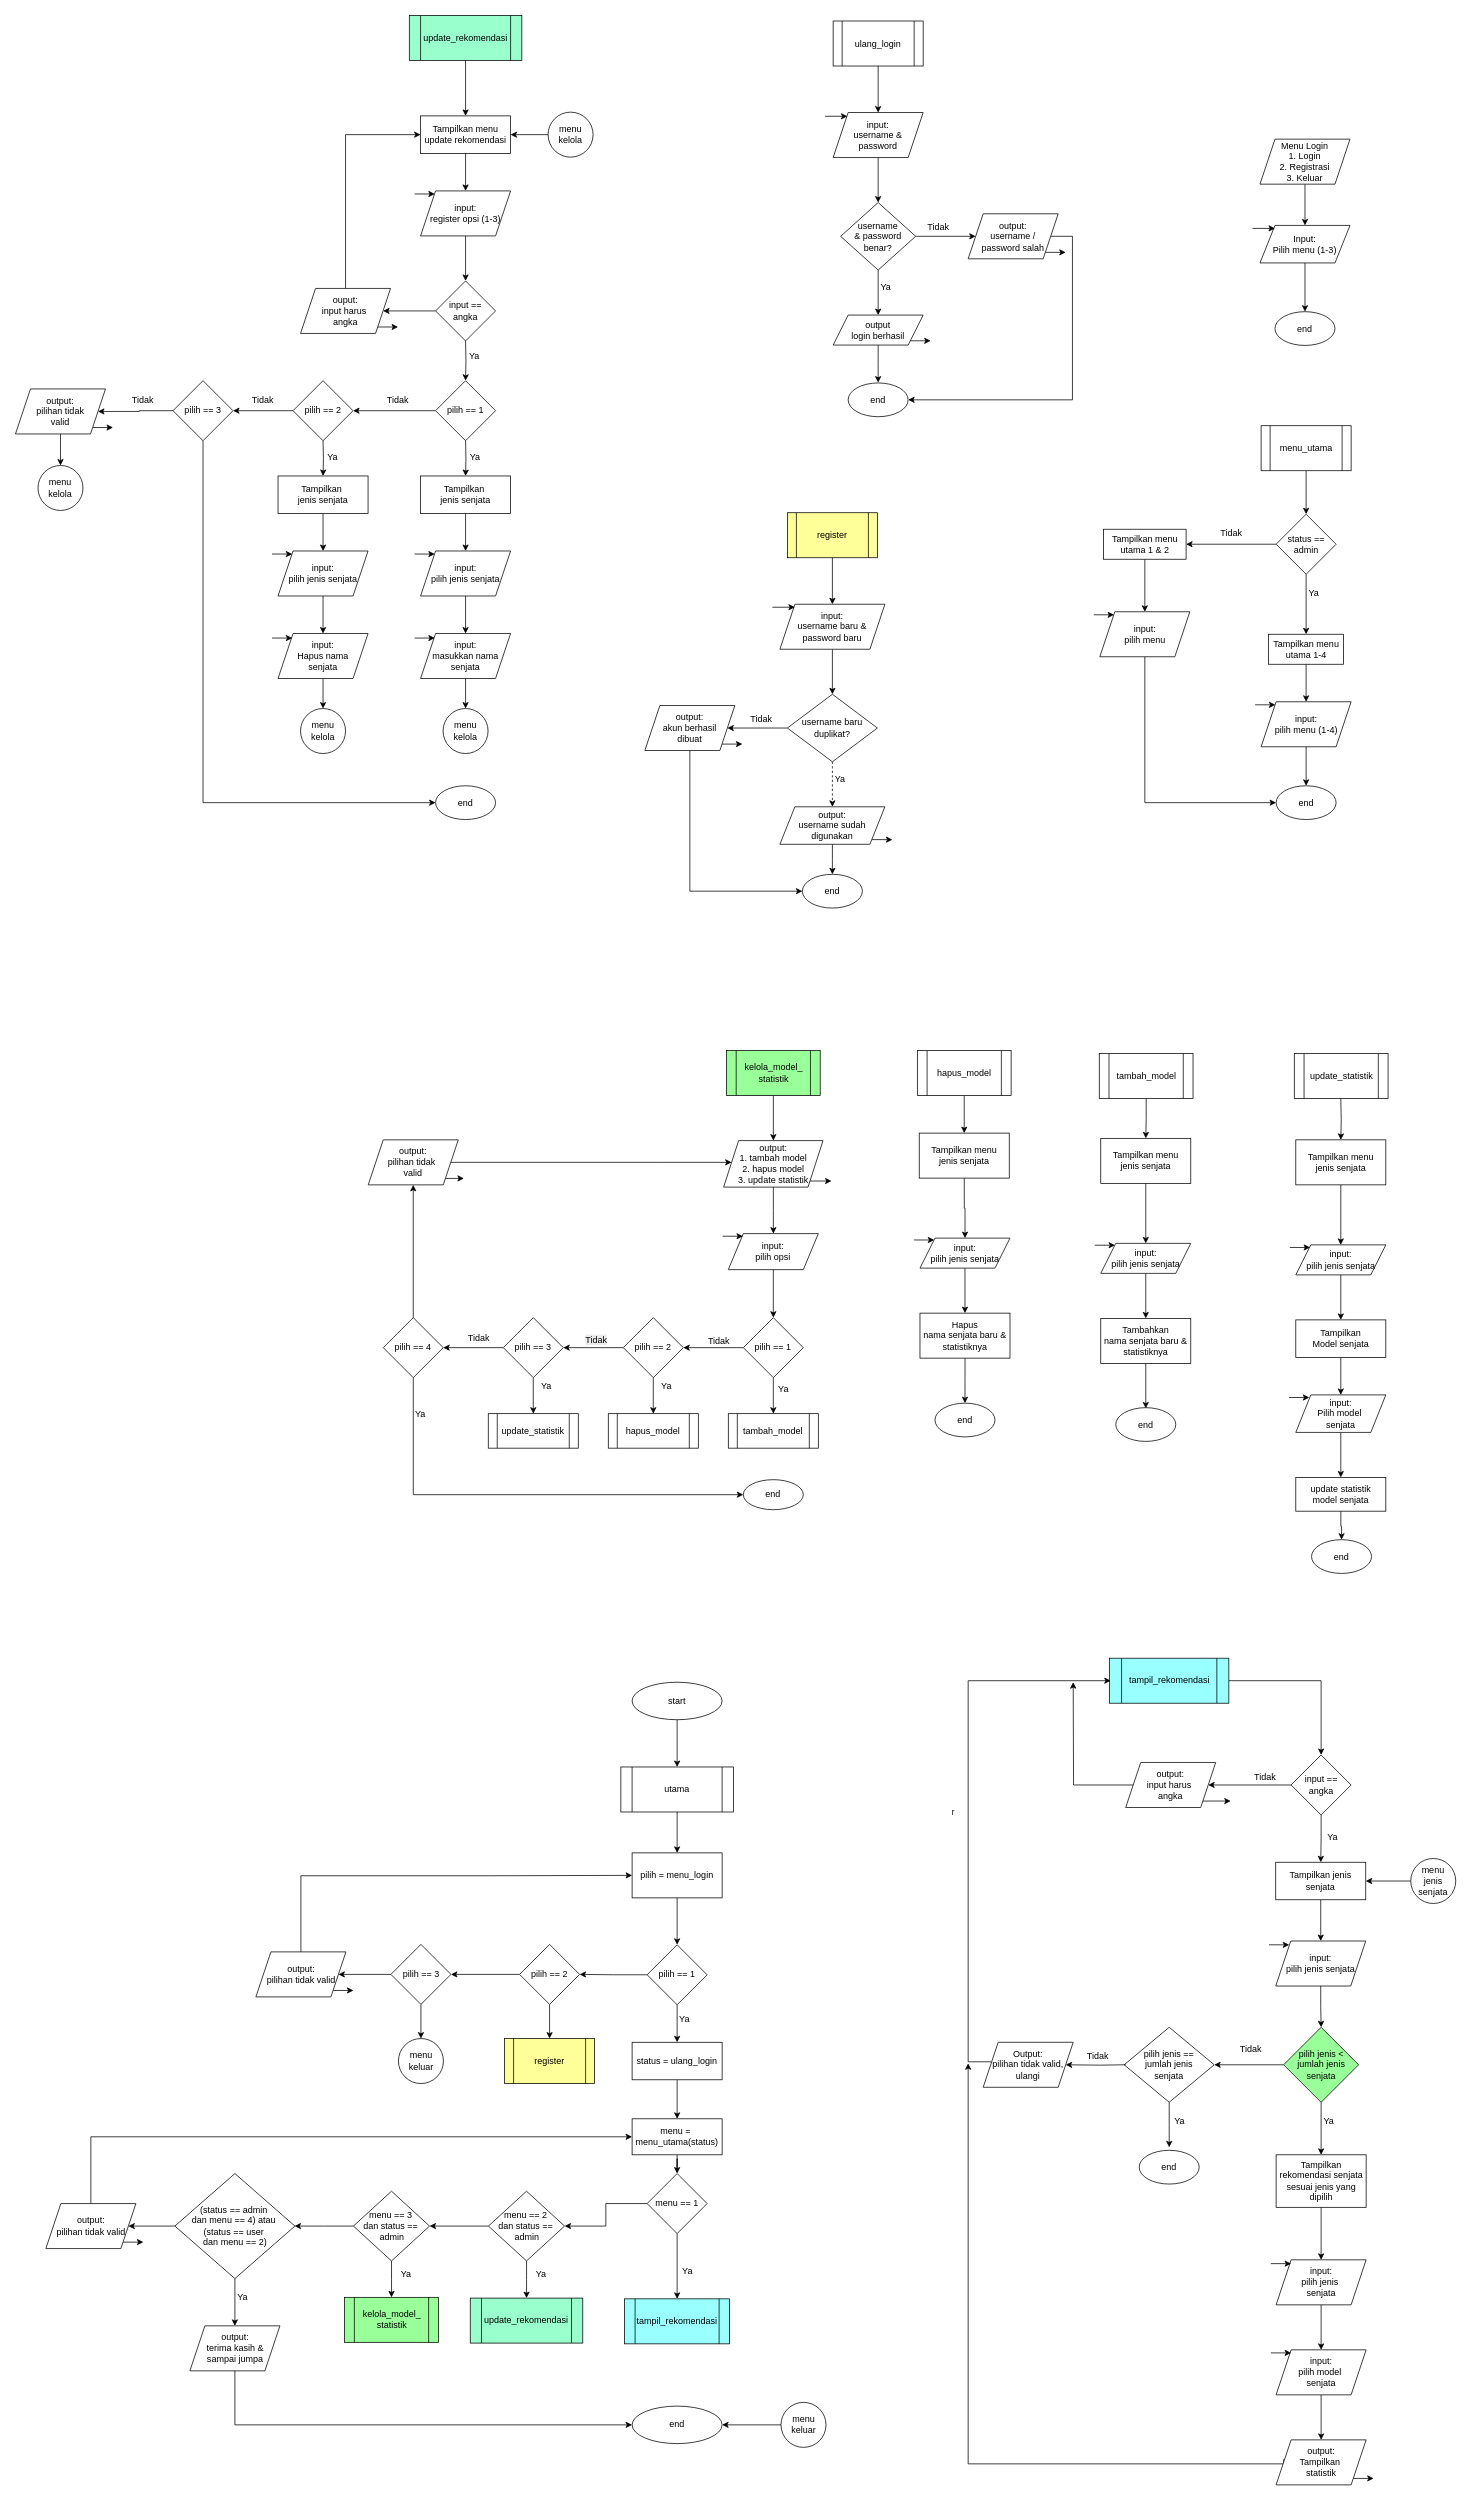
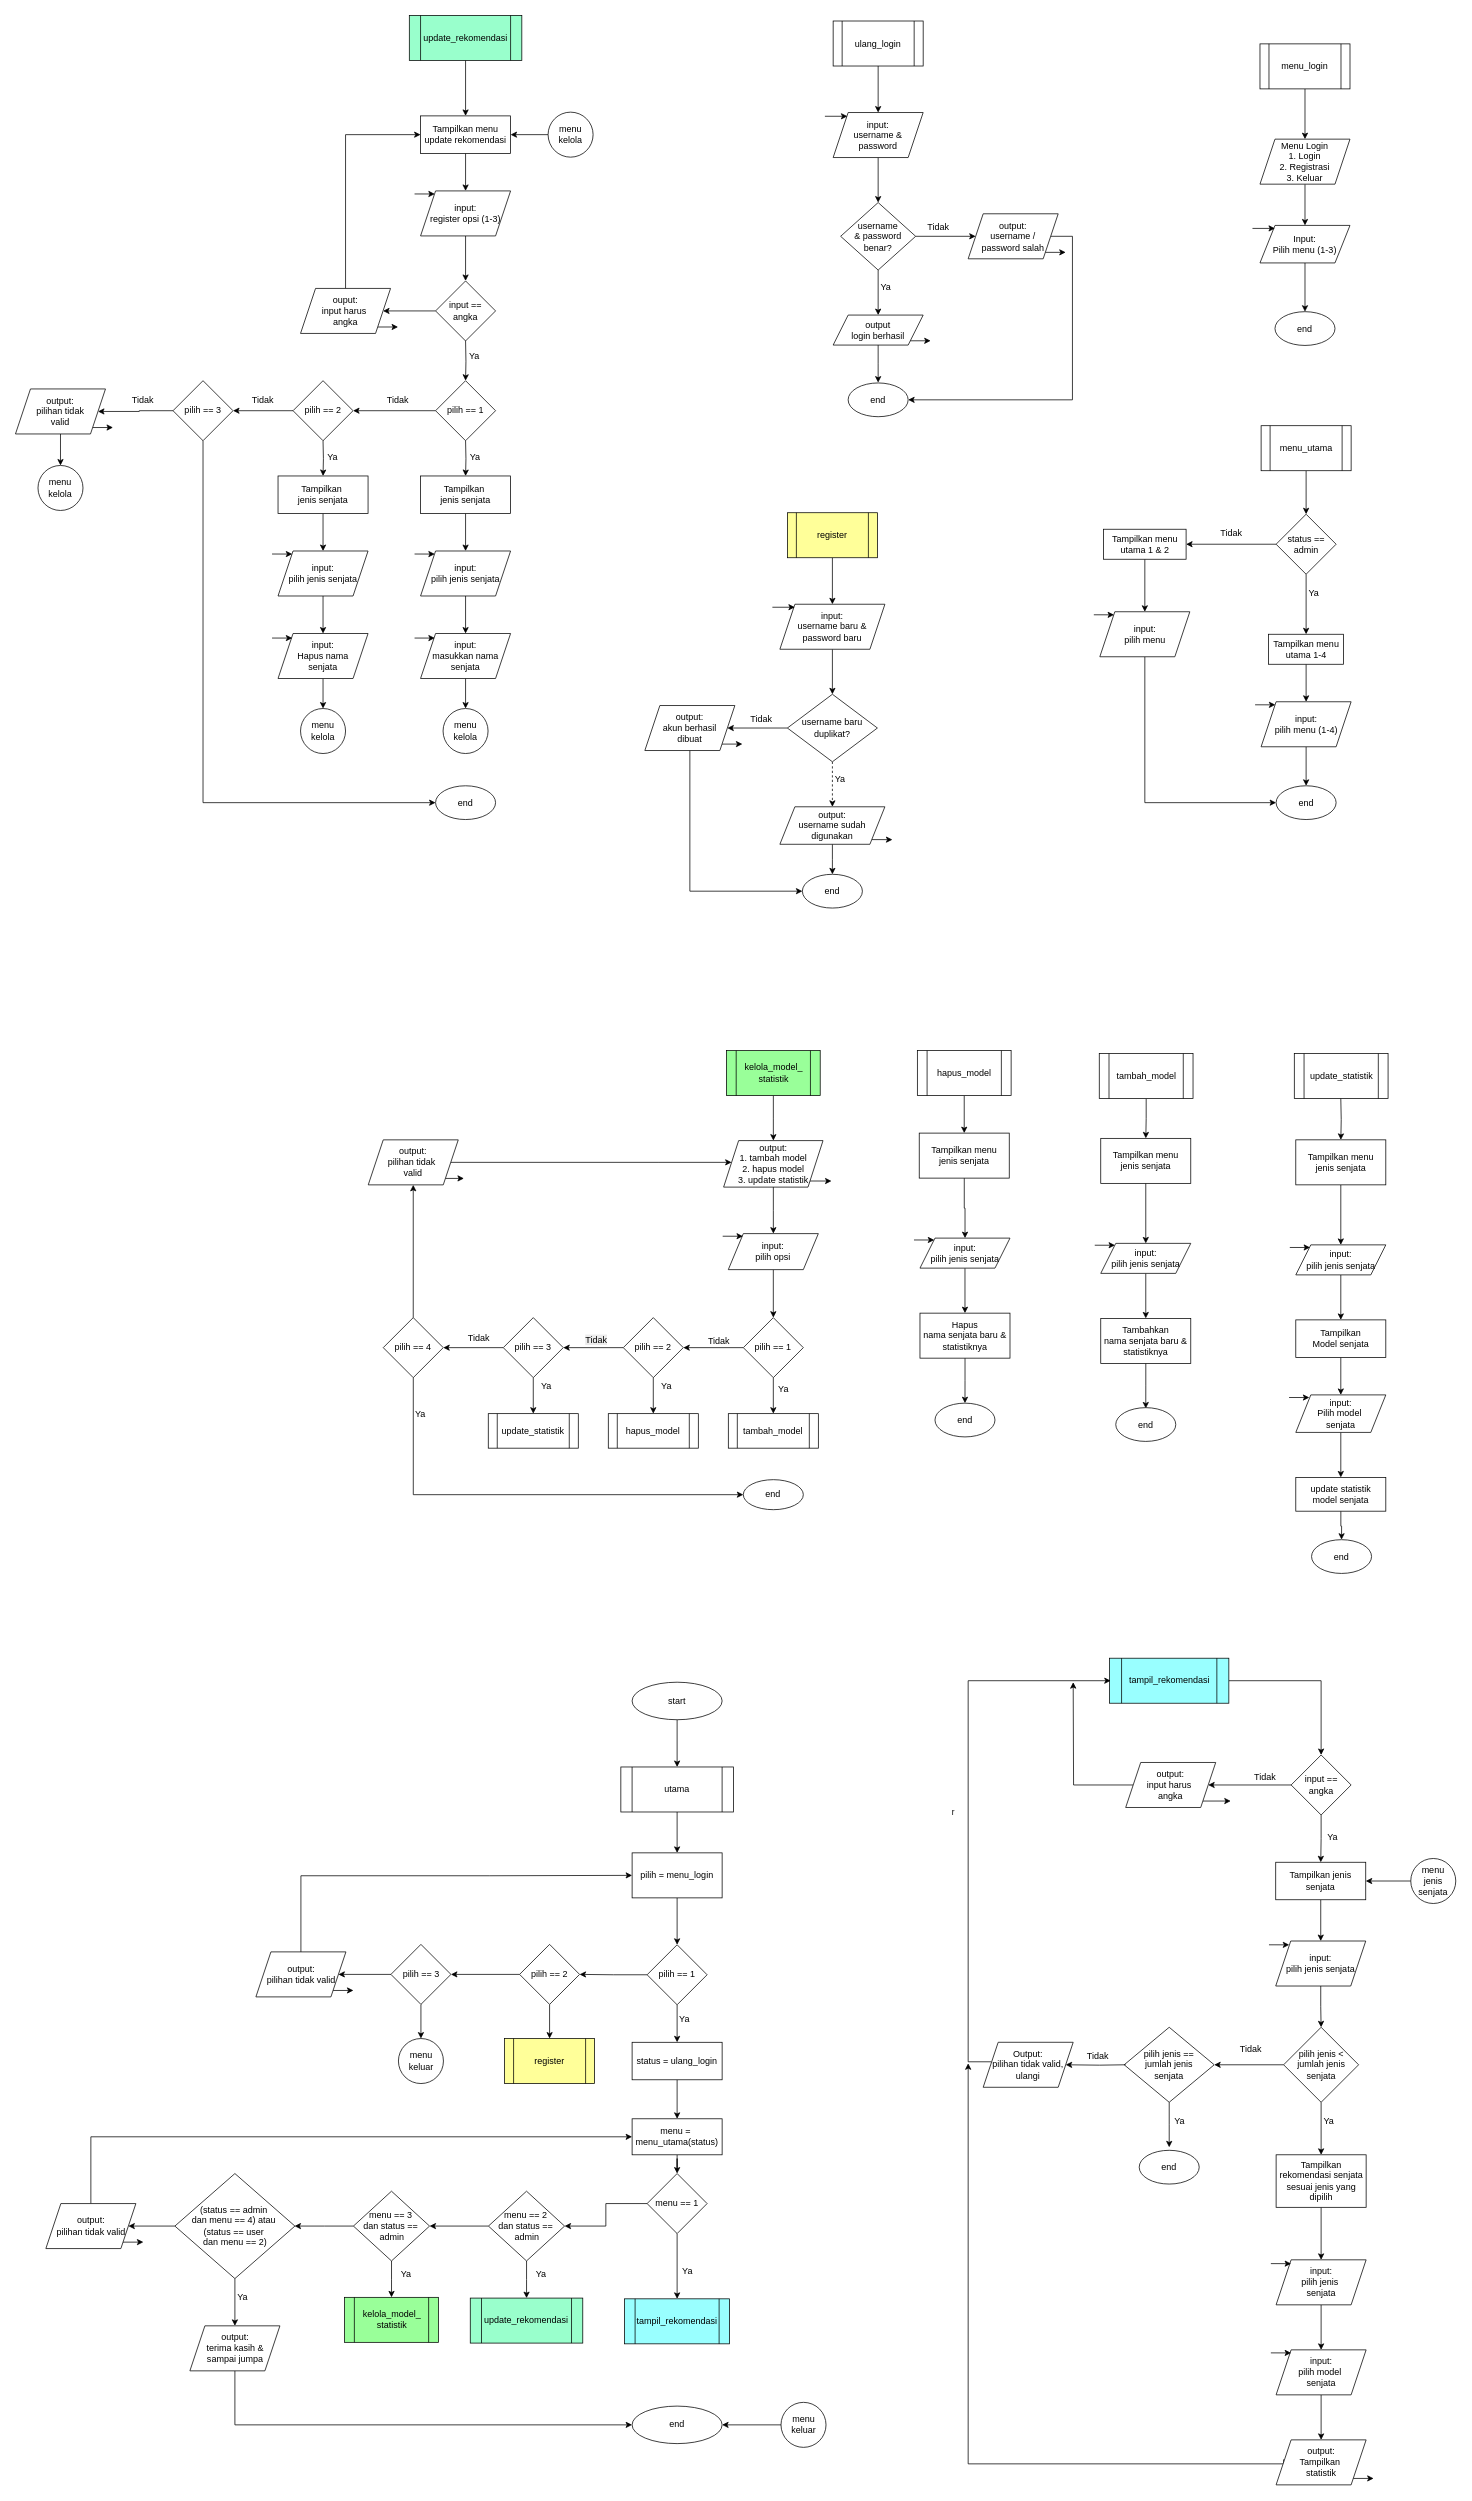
+ <mxCell id="8" value="menu_login" style="shape=process;whiteSpace=wrap;html=1;backgroundOutline=1;" vertex="1" parent="1"><mxGeometry x="1679" y="58" width="120" height="60" as="geometry" /></mxCell>
+ <mxCell id="7" value="" style="edgeStyle=orthogonalEdgeStyle;rounded=0;orthogonalLoop=1;jettySize=auto;html=1;" edge="1" parent="1" source="8" target="6"><mxGeometry relative="1" as="geometry" /></mxCell>
- <mxCell id="89" value="pilih jenis &amp;lt;&lt;div&gt;jumlah jenis senjata&lt;/div&gt;" style="rhombus;whiteSpace=wrap;html=1;fillColor=#99ff99;" vertex="1" parent="1"><mxGeometry x="1710.5" y="2702" width="100" height="100" as="geometry" /></mxCell>
+ <mxCell id="89" value="pilih jenis &amp;lt;&lt;div&gt;jumlah jenis senjata&lt;/div&gt;" style="rhombus;whiteSpace=wrap;html=1;" vertex="1" parent="1"><mxGeometry x="1710.5" y="2702" width="100" height="100" as="geometry" /></mxCell>
